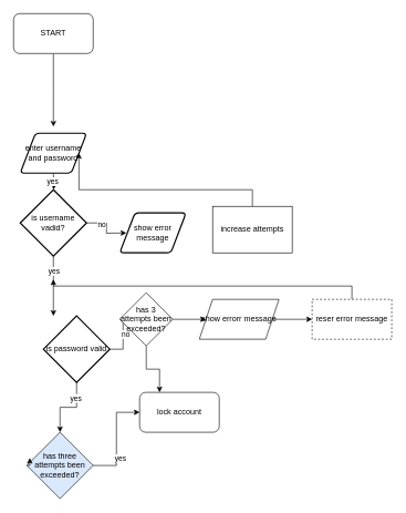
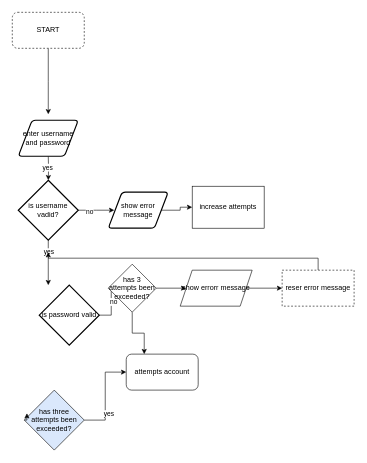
- <mxCell id="3" value="START" style="rounded=1;whiteSpace=wrap;html=1;" vertex="1" parent="1"><mxGeometry x="20" width="120" height="60" as="geometry" y="20" /></mxCell>
+ <mxCell id="3" value="START" style="rounded=1;whiteSpace=wrap;html=1;dashed=1;" vertex="1" parent="1"><mxGeometry x="20" width="120" height="60" as="geometry" y="20" /></mxCell>
- <mxCell id="23" style="edgeStyle=orthogonalEdgeStyle;rounded=0;orthogonalLoop=1;jettySize=auto;html=1;exitX=0.5;exitY=0;exitDx=0;exitDy=0;entryX=1;entryY=0.5;entryDx=0;entryDy=0;" edge="1" parent="1" source="24" target="28"><mxGeometry relative="1" as="geometry"><Array as="points"><mxPoint x="380" y="285" /><mxPoint x="119" y="285" /></Array></mxGeometry></mxCell>
- <mxCell id="10" value="is username vadid?" style="strokeWidth=2;html=1;shape=mxgraph.flowchart.decision;whiteSpace=wrap;" vertex="1" parent="1"><mxGeometry x="30" y="285" width="100" height="100" as="geometry" /></mxCell>
+ <mxCell id="10" value="is username vadid?" style="strokeWidth=2;html=1;shape=mxgraph.flowchart.decision;whiteSpace=wrap;" vertex="1" parent="1"><mxGeometry x="30" y="300" width="100" height="100" as="geometry" /></mxCell>
+ <mxCell id="21" style="edgeStyle=orthogonalEdgeStyle;rounded=0;orthogonalLoop=1;jettySize=auto;html=1;exitX=1;exitY=0.5;exitDx=0;exitDy=0;entryX=0;entryY=0.5;entryDx=0;entryDy=0;" edge="1" parent="1" source="22" target="24"><mxGeometry relative="1" as="geometry" /></mxCell>
- <mxCell id="13" style="edgeStyle=orthogonalEdgeStyle;rounded=0;orthogonalLoop=1;jettySize=auto;html=1;exitX=0.5;exitY=1;exitDx=0;exitDy=0;exitPerimeter=0;" edge="1" parent="1" source="15" target="18"><mxGeometry relative="1" as="geometry"><mxPoint x="80" y="620" as="targetPoint" /></mxGeometry></mxCell>
- <mxCell id="14" value="yes" style="edgeLabel;html=1;align=center;verticalAlign=middle;resizable=0;points=[];" connectable="0" vertex="1" parent="13"><mxGeometry x="-0.53" y="-2" relative="1" as="geometry"><mxPoint y="-1" as="offset" /></mxGeometry></mxCell>
- <mxCell id="19" value="lock account" style="rounded=1;whiteSpace=wrap;html=1;" vertex="1" parent="1"><mxGeometry x="210" y="590" width="120" height="60" as="geometry" /></mxCell>
+ <mxCell id="19" value="attempts account" style="rounded=1;whiteSpace=wrap;html=1;" vertex="1" parent="1"><mxGeometry x="210" y="590" width="120" height="60" as="geometry" /></mxCell>
